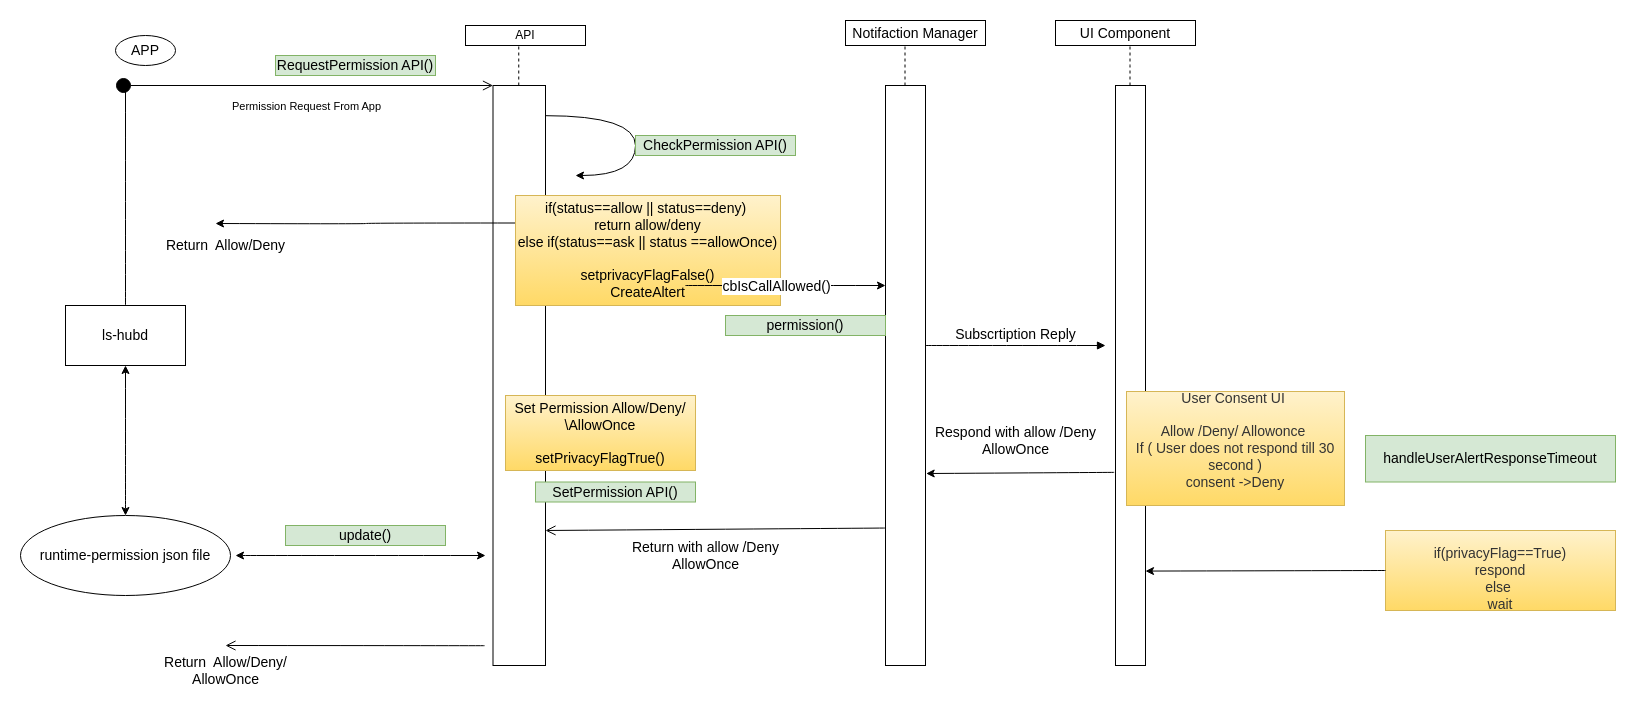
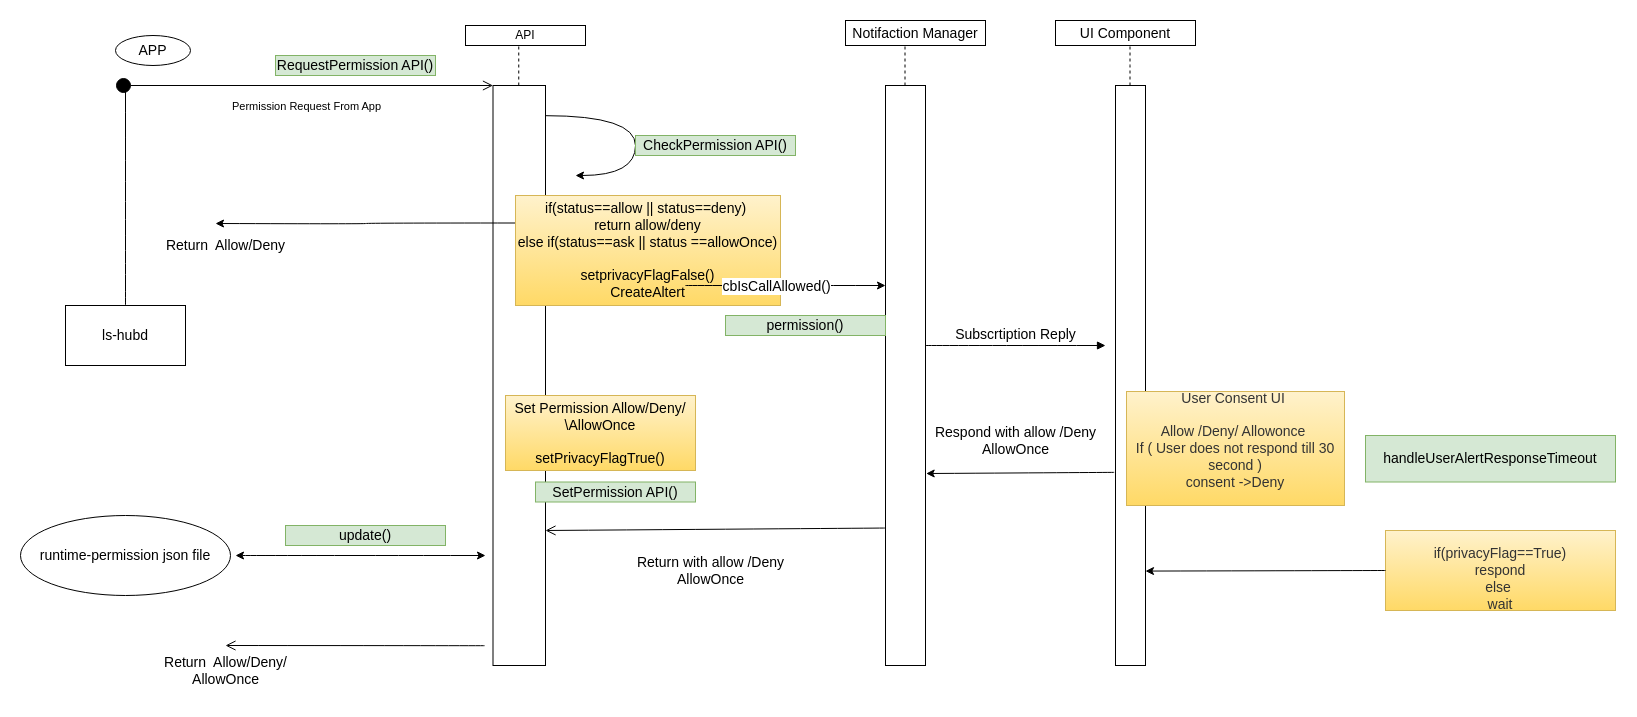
- <mxCell id="6" value="APP" style="ellipse;whiteSpace=wrap;fontSize=14;html=1;" vertex="1" parent="1"><mxGeometry x="115" y="35" width="60" height="30" as="geometry" /></mxCell>
+ <mxCell id="6" value="APP" style="ellipse;whiteSpace=wrap;fontSize=14;html=1;" vertex="1" parent="1"><mxGeometry x="115" y="35" width="75" height="30" as="geometry" /></mxCell>
- <mxCell id="37" value="" style="endArrow=classic;startArrow=classic;html=1;fontSize=14;fontColor=#000000;curved=1;exitX=0.5;exitY=0;exitDx=0;exitDy=0;" edge="1" parent="1" source="35" target="33"><mxGeometry width="50" height="50" relative="1" as="geometry"><mxPoint x="105" y="495" as="sourcePoint" /><mxPoint x="155" y="445" as="targetPoint" /></mxGeometry></mxCell>
- <mxCell id="31" value="Return with allow /Deny&lt;br&gt;AllowOnce" style="text;align=center;verticalAlign=middle;resizable=0;points=[];autosize=1;strokeColor=none;fillColor=none;fontSize=14;fontColor=#000000;html=1;" vertex="1" parent="1"><mxGeometry x="620" y="530" width="170" height="50" as="geometry" /></mxCell>
+ <mxCell id="31" value="Return with allow /Deny&lt;br&gt;AllowOnce" style="text;align=center;verticalAlign=middle;resizable=0;points=[];autosize=1;strokeColor=none;fillColor=none;fontSize=14;fontColor=#000000;html=1;" vertex="1" parent="1"><mxGeometry x="625" y="545" width="170" height="50" as="geometry" /></mxCell>
